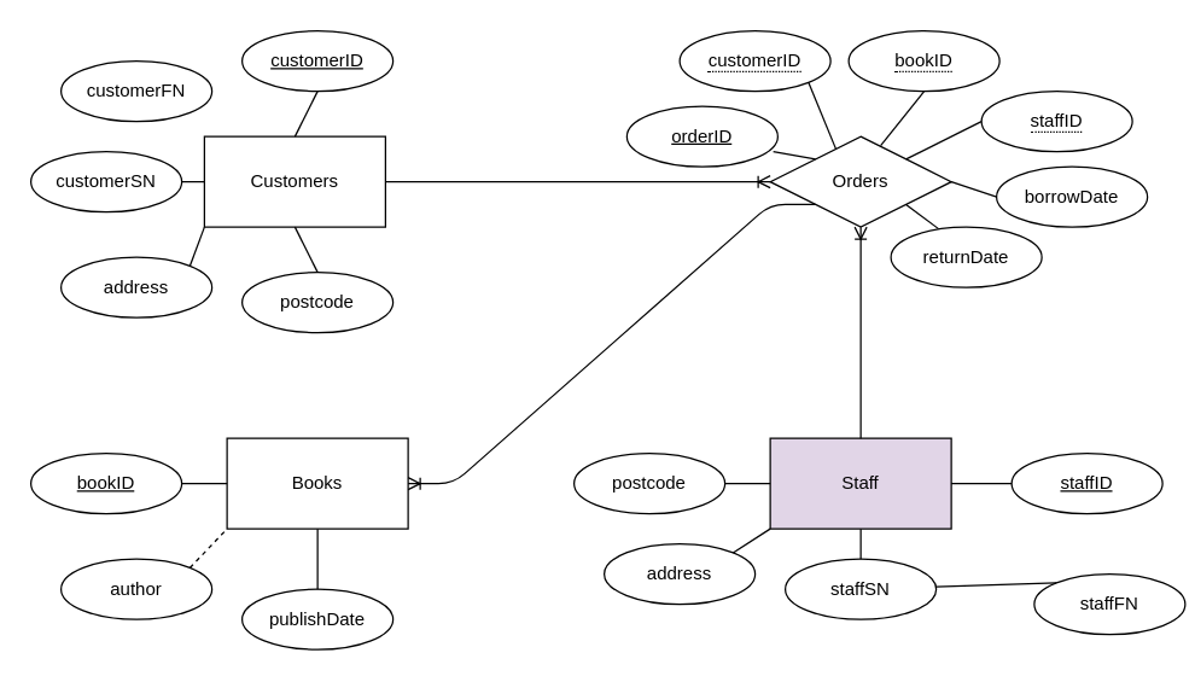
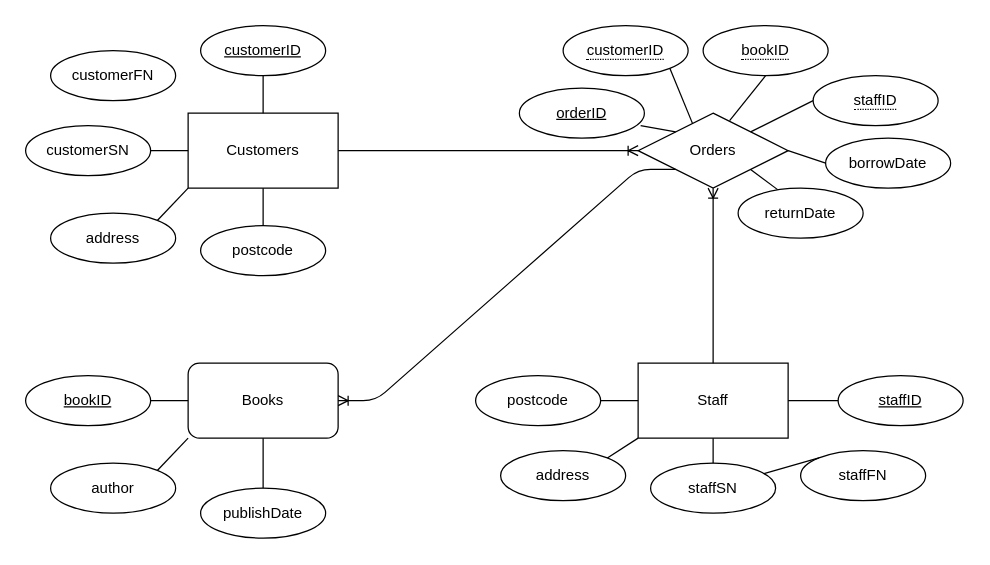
- <mxCell id="2" value="Customers" style="rounded=0;whiteSpace=wrap;html=1;" vertex="1" parent="1"><mxGeometry x="135" y="90" width="120" height="60" as="geometry" /></mxCell>
+ <mxCell id="2" value="Customers" style="rounded=0;whiteSpace=wrap;html=1;" vertex="1" parent="1"><mxGeometry x="150" y="90" width="120" height="60" as="geometry" /></mxCell>
- <mxCell id="3" value="Books" style="rounded=0;whiteSpace=wrap;html=1;" vertex="1" parent="1"><mxGeometry x="150" y="290" width="120" height="60" as="geometry" /></mxCell>
+ <mxCell id="3" value="Books" style="whiteSpace=wrap;html=1;rounded=1;" vertex="1" parent="1"><mxGeometry x="150" y="290" width="120" height="60" as="geometry" /></mxCell>
- <mxCell id="4" value="Staff" style="rounded=0;whiteSpace=wrap;html=1;fillColor=#e1d5e7;" vertex="1" parent="1"><mxGeometry x="510" y="290" width="120" height="60" as="geometry" /></mxCell>
+ <mxCell id="4" value="Staff" style="rounded=0;whiteSpace=wrap;html=1;" vertex="1" parent="1"><mxGeometry x="510" y="290" width="120" height="60" as="geometry" /></mxCell>
- <mxCell id="21" value="" style="endArrow=none;html=1;entryX=0;entryY=1;entryDx=0;entryDy=0;exitX=1;exitY=0;exitDx=0;exitDy=0;dashed=1;" edge="1" parent="1" source="18" target="3"><mxGeometry width="50" height="50" relative="1" as="geometry"><mxPoint x="130" y="330" as="sourcePoint" /><mxPoint x="160" y="330" as="targetPoint" /></mxGeometry></mxCell>
+ <mxCell id="21" value="" style="endArrow=none;html=1;entryX=0;entryY=1;entryDx=0;entryDy=0;exitX=1;exitY=0;exitDx=0;exitDy=0;" edge="1" parent="1" source="18" target="3"><mxGeometry width="50" height="50" relative="1" as="geometry"><mxPoint x="130" y="330" as="sourcePoint" /><mxPoint x="160" y="330" as="targetPoint" /></mxGeometry></mxCell>
- <mxCell id="23" value="staffFN" style="ellipse;whiteSpace=wrap;html=1;align=center;" vertex="1" parent="1"><mxGeometry x="685" y="380" width="100" height="40" as="geometry" /></mxCell>
+ <mxCell id="23" value="staffFN" style="ellipse;whiteSpace=wrap;html=1;align=center;" vertex="1" parent="1"><mxGeometry x="640" y="360" width="100" height="40" as="geometry" /></mxCell>
